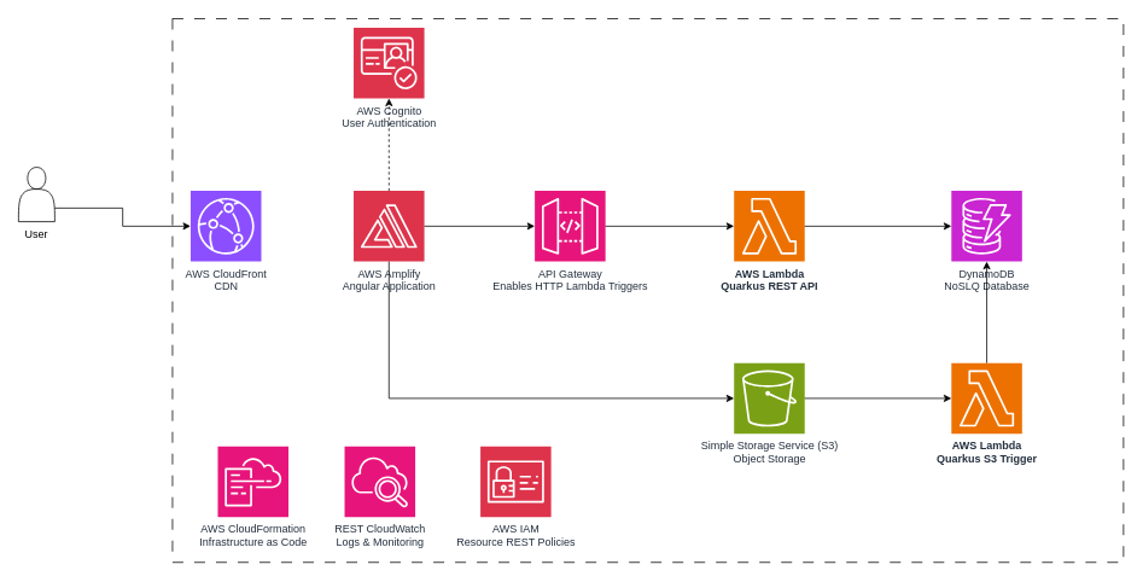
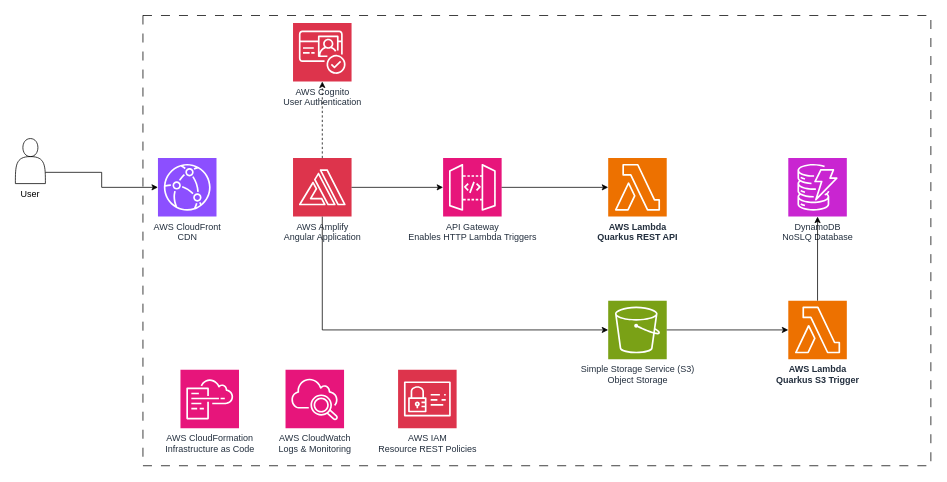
- <mxCell id="14" style="edgeStyle=orthogonalEdgeStyle;rounded=0;orthogonalLoop=1;jettySize=auto;html=1;exitX=1;exitY=0.5;exitDx=0;exitDy=0;exitPerimeter=0;entryX=0;entryY=0.5;entryDx=0;entryDy=0;entryPerimeter=0;" parent="1" source="3" target="4" edge="1"><mxGeometry relative="1" as="geometry" /></mxCell>
- <mxCell id="22" value="REST CloudWatch&lt;div&gt;Logs &amp;amp; Monitoring&lt;/div&gt;" style="sketch=0;points=[[0,0,0],[0.25,0,0],[0.5,0,0],[0.75,0,0],[1,0,0],[0,1,0],[0.25,1,0],[0.5,1,0],[0.75,1,0],[1,1,0],[0,0.25,0],[0,0.5,0],[0,0.75,0],[1,0.25,0],[1,0.5,0],[1,0.75,0]];points=[[0,0,0],[0.25,0,0],[0.5,0,0],[0.75,0,0],[1,0,0],[0,1,0],[0.25,1,0],[0.5,1,0],[0.75,1,0],[1,1,0],[0,0.25,0],[0,0.5,0],[0,0.75,0],[1,0.25,0],[1,0.5,0],[1,0.75,0]];outlineConnect=0;fontColor=#232F3E;fillColor=#E7157B;strokeColor=#ffffff;dashed=0;verticalLabelPosition=bottom;verticalAlign=top;align=center;html=1;fontSize=12;fontStyle=0;aspect=fixed;shape=mxgraph.aws4.resourceIcon;resIcon=mxgraph.aws4.cloudwatch_2;" vertex="1" parent="1"><mxGeometry x="380" y="492" width="78" height="78" as="geometry" /></mxCell>
+ <mxCell id="22" value="AWS CloudWatch&lt;div&gt;Logs &amp;amp; Monitoring&lt;/div&gt;" style="sketch=0;points=[[0,0,0],[0.25,0,0],[0.5,0,0],[0.75,0,0],[1,0,0],[0,1,0],[0.25,1,0],[0.5,1,0],[0.75,1,0],[1,1,0],[0,0.25,0],[0,0.5,0],[0,0.75,0],[1,0.25,0],[1,0.5,0],[1,0.75,0]];points=[[0,0,0],[0.25,0,0],[0.5,0,0],[0.75,0,0],[1,0,0],[0,1,0],[0.25,1,0],[0.5,1,0],[0.75,1,0],[1,1,0],[0,0.25,0],[0,0.5,0],[0,0.75,0],[1,0.25,0],[1,0.5,0],[1,0.75,0]];outlineConnect=0;fontColor=#232F3E;fillColor=#E7157B;strokeColor=#ffffff;dashed=0;verticalLabelPosition=bottom;verticalAlign=top;align=center;html=1;fontSize=12;fontStyle=0;aspect=fixed;shape=mxgraph.aws4.resourceIcon;resIcon=mxgraph.aws4.cloudwatch_2;" vertex="1" parent="1"><mxGeometry x="380" y="492" width="78" height="78" as="geometry" /></mxCell>
